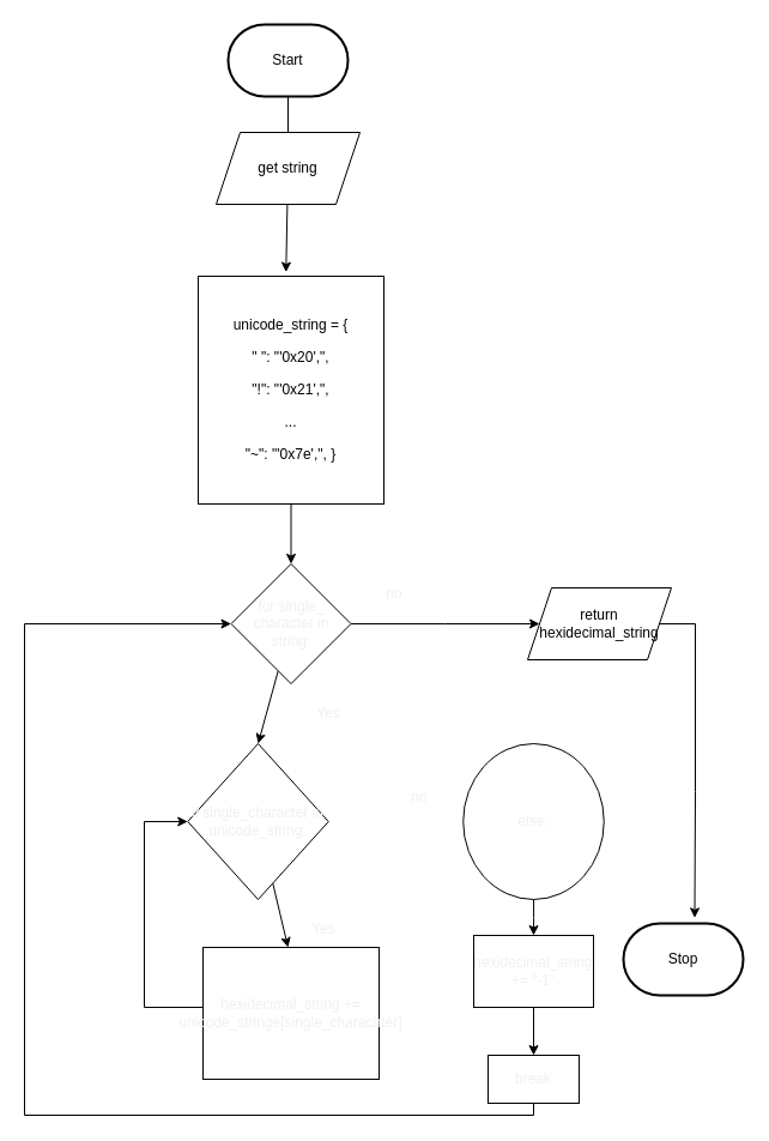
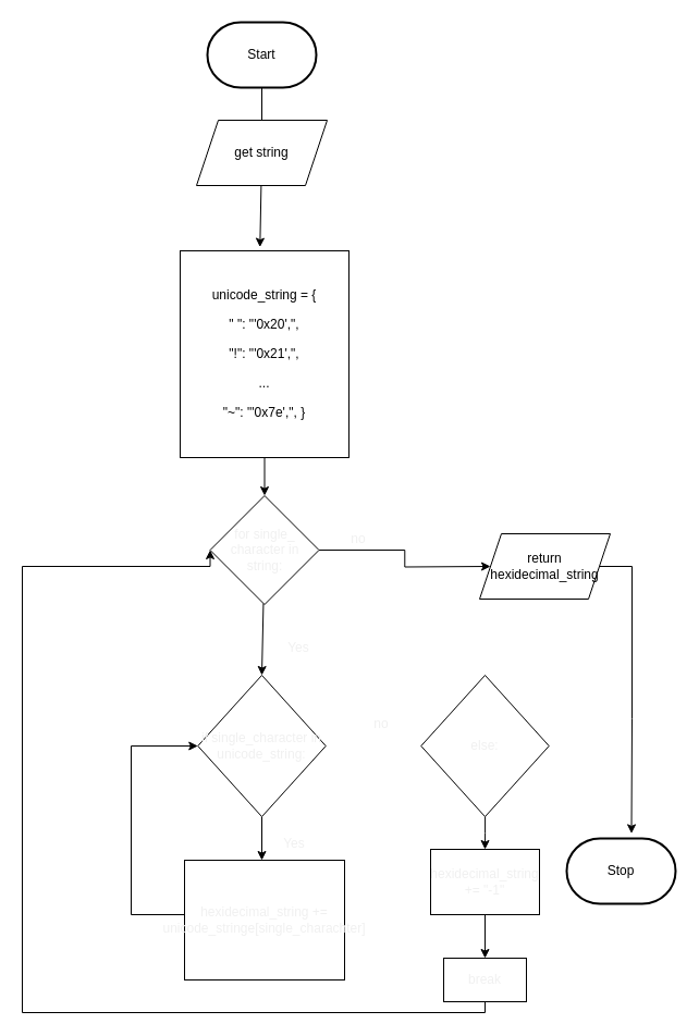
- <mxCell id="11" value="for single_ character in string:" style="rhombus;whiteSpace=wrap;html=1;labelBackgroundColor=none;fontSize=12;fontColor=#F0F0F0;" parent="1" vertex="1"><mxGeometry x="192.5" y="470" width="100" height="100" as="geometry" /></mxCell>
+ <mxCell id="11" value="for single_ character in string:" style="rhombus;whiteSpace=wrap;html=1;labelBackgroundColor=none;fontSize=12;fontColor=#F0F0F0;" parent="1" vertex="1"><mxGeometry x="192.5" y="455" width="100" height="100" as="geometry" /></mxCell>
- <mxCell id="13" value="if single_character in unicode_string:" style="rhombus;whiteSpace=wrap;html=1;labelBackgroundColor=none;fontSize=12;fontColor=#F0F0F0;" parent="1" vertex="1"><mxGeometry x="156.25" y="620" width="117.5" height="130" as="geometry" /></mxCell>
+ <mxCell id="13" value="if single_character in unicode_string:" style="rhombus;whiteSpace=wrap;html=1;labelBackgroundColor=none;fontSize=12;fontColor=#F0F0F0;" parent="1" vertex="1"><mxGeometry x="181.25" y="620" width="117.5" height="130" as="geometry" /></mxCell>
- <mxCell id="27" value="else:" style="ellipse;whiteSpace=wrap;html=1;labelBackgroundColor=none;fontSize=12;fontColor=#F0F0F0;" vertex="1" parent="1"><mxGeometry x="386.25" y="620" width="117.5" height="130" as="geometry" /></mxCell>
+ <mxCell id="27" value="else:" style="rhombus;whiteSpace=wrap;html=1;labelBackgroundColor=none;fontSize=12;fontColor=#F0F0F0;" vertex="1" parent="1"><mxGeometry x="386.25" y="620" width="117.5" height="130" as="geometry" /></mxCell>
